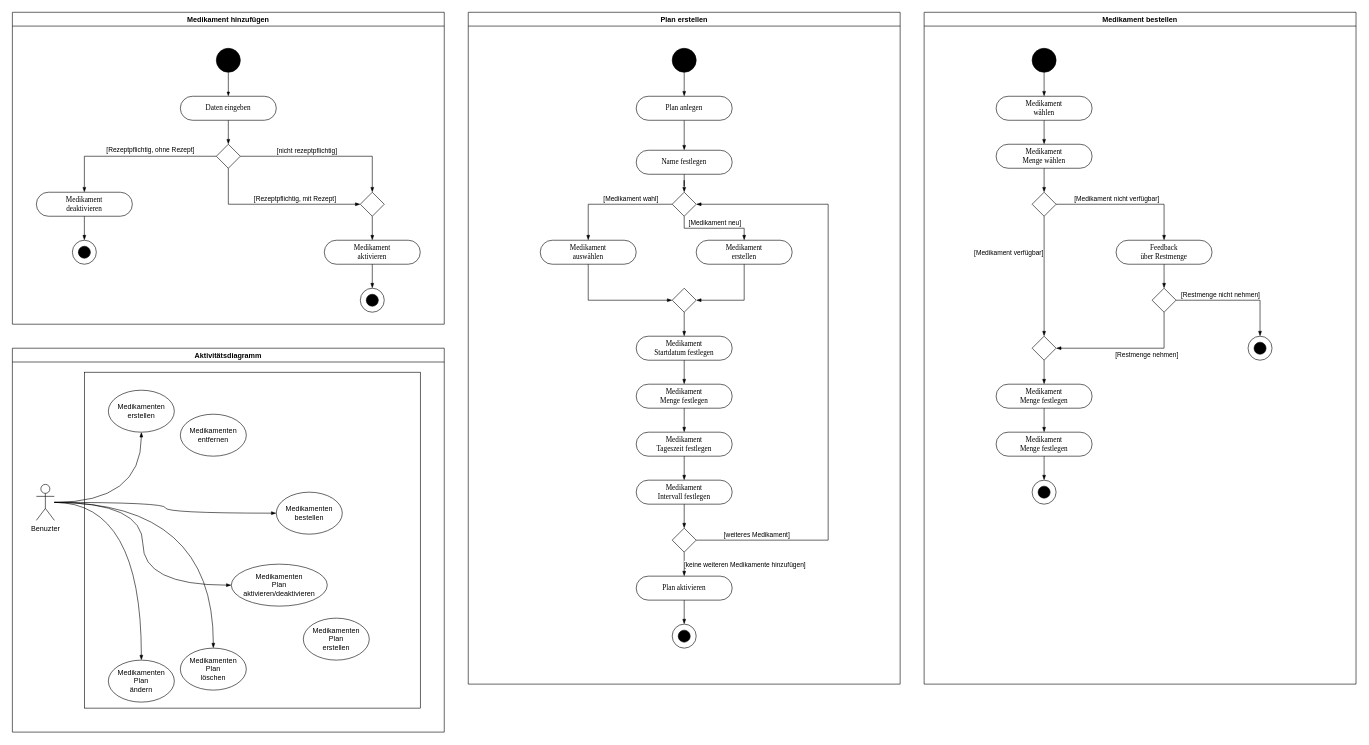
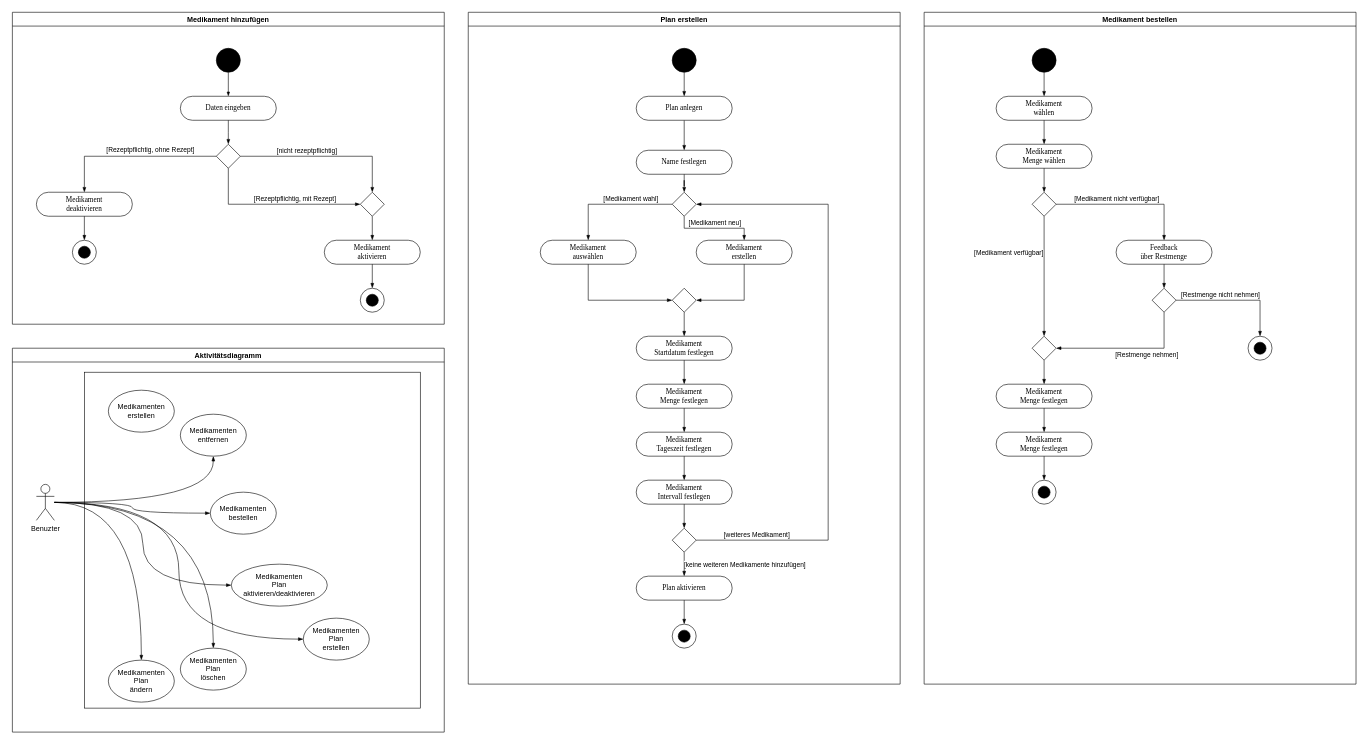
- <mxCell id="93" style="edgeStyle=orthogonalEdgeStyle;curved=1;rounded=0;orthogonalLoop=1;jettySize=auto;html=1;entryX=0.5;entryY=1;entryDx=0;entryDy=0;startArrow=none;startFill=0;endArrow=blockThin;endFill=1;" parent="92" source="99" target="105" edge="1"><mxGeometry relative="1" as="geometry" /></mxCell>
+ <mxCell id="93" style="edgeStyle=orthogonalEdgeStyle;curved=1;rounded=0;orthogonalLoop=1;jettySize=auto;html=1;startArrow=none;startFill=0;endArrow=blockThin;endFill=1;" parent="92" source="99" target="107" edge="1"><mxGeometry relative="1" as="geometry" /></mxCell>
- <mxCell id="106" value="&lt;div&gt;Medikamenten&lt;/div&gt;bestellen" style="ellipse;whiteSpace=wrap;html=1;fillColor=none;" parent="92" vertex="1"><mxGeometry x="440" y="240" width="110" height="70" as="geometry" /></mxCell>
+ <mxCell id="106" value="&lt;div&gt;Medikamenten&lt;/div&gt;bestellen" style="ellipse;whiteSpace=wrap;html=1;fillColor=none;" parent="92" vertex="1"><mxGeometry x="330" y="240" width="110" height="70" as="geometry" /></mxCell>
+ <mxCell id="96" style="edgeStyle=orthogonalEdgeStyle;curved=1;rounded=0;orthogonalLoop=1;jettySize=auto;html=1;entryX=0;entryY=0.5;entryDx=0;entryDy=0;startArrow=none;startFill=0;endArrow=blockThin;endFill=1;" parent="92" source="99" target="101" edge="1"><mxGeometry relative="1" as="geometry" /></mxCell>
